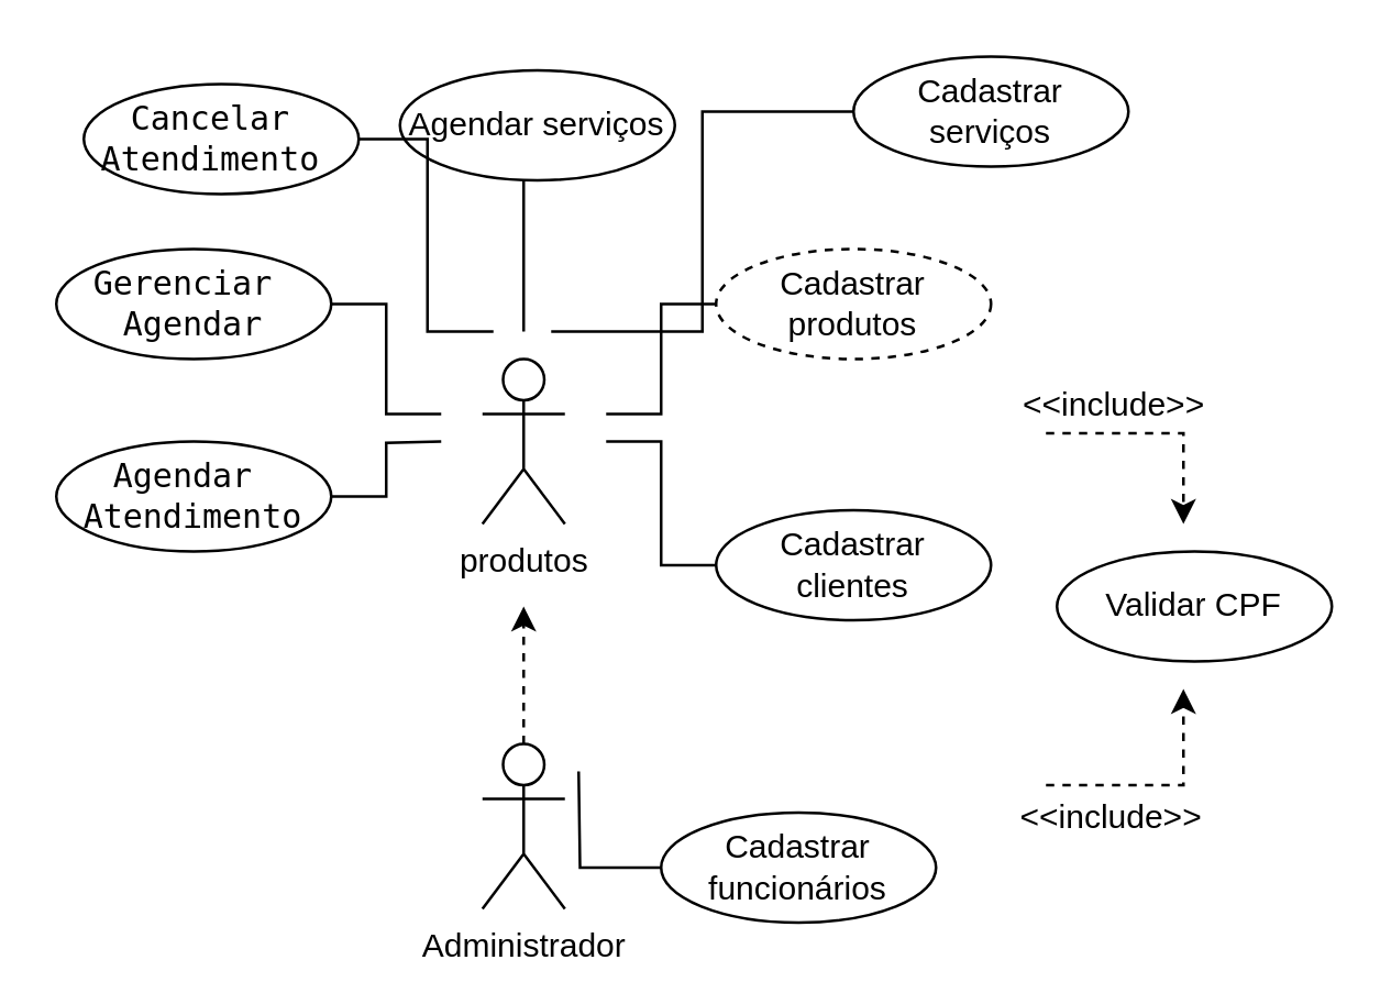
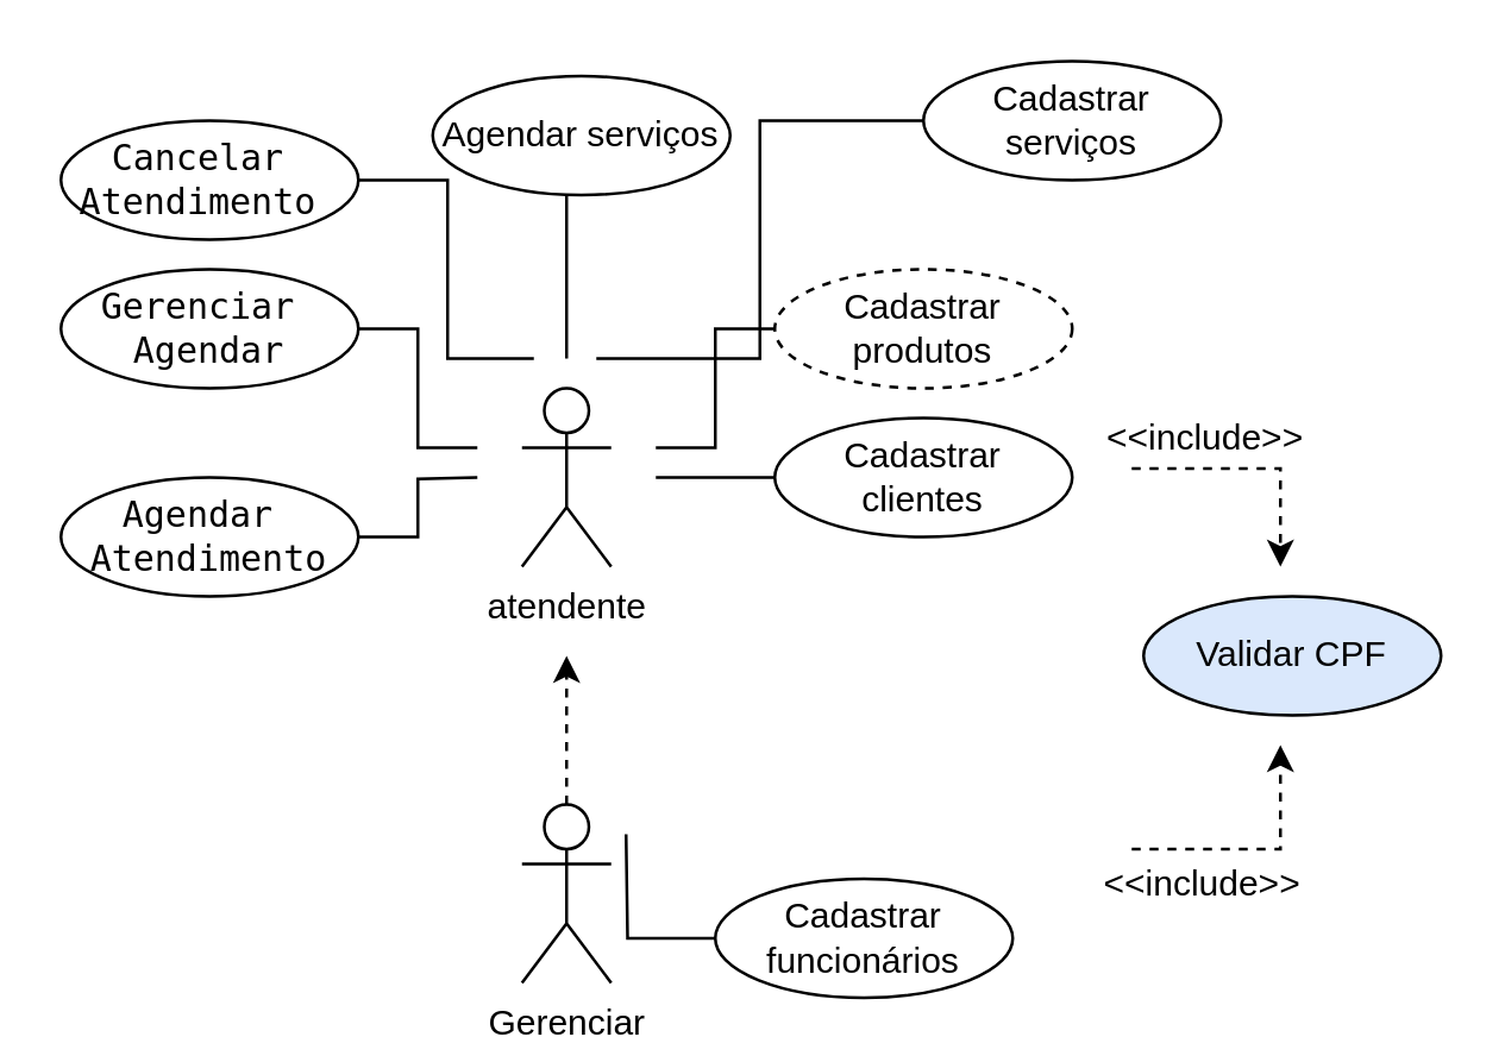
- <mxCell id="21" value="&lt;pre&gt;&lt;code class=&quot;!whitespace-pre hljs language-lua&quot;&gt;Cancelar &lt;br&gt;Atendimento &lt;/code&gt;&lt;/pre&gt;" style="ellipse;whiteSpace=wrap;html=1;align=center;" vertex="1" parent="1"><mxGeometry x="30" y="30" width="100" height="40" as="geometry" /></mxCell>
+ <mxCell id="21" value="&lt;pre&gt;&lt;code class=&quot;!whitespace-pre hljs language-lua&quot;&gt;Cancelar &lt;br&gt;Atendimento &lt;/code&gt;&lt;/pre&gt;" style="ellipse;whiteSpace=wrap;html=1;align=center;" vertex="1" parent="1"><mxGeometry x="20" y="40" width="100" height="40" as="geometry" /></mxCell>
- <mxCell id="13" value="produtos" style="shape=umlActor;verticalLabelPosition=bottom;verticalAlign=top;html=1;" vertex="1" parent="1"><mxGeometry x="175" y="130" width="30" height="60" as="geometry" /></mxCell>
+ <mxCell id="13" value="atendente" style="shape=umlActor;verticalLabelPosition=bottom;verticalAlign=top;html=1;" vertex="1" parent="1"><mxGeometry x="175" y="130" width="30" height="60" as="geometry" /></mxCell>
- <mxCell id="8" value="&lt;div&gt;Cadastrar &lt;br&gt;&lt;/div&gt;&lt;div&gt;clientes&lt;/div&gt;" style="ellipse;whiteSpace=wrap;html=1;align=center;" vertex="1" parent="1"><mxGeometry x="260" y="185" width="100" height="40" as="geometry" /></mxCell>
+ <mxCell id="8" value="&lt;div&gt;Cadastrar &lt;br&gt;&lt;/div&gt;&lt;div&gt;clientes&lt;/div&gt;" style="ellipse;whiteSpace=wrap;html=1;align=center;" vertex="1" parent="1"><mxGeometry x="260" y="140" width="100" height="40" as="geometry" /></mxCell>
- <mxCell id="9" value="Validar CPF" style="ellipse;whiteSpace=wrap;html=1;align=center;" vertex="1" parent="1"><mxGeometry x="384" y="200" width="100" height="40" as="geometry" /></mxCell>
+ <mxCell id="9" value="Validar CPF" style="ellipse;whiteSpace=wrap;html=1;align=center;fillColor=#dae8fc;" vertex="1" parent="1"><mxGeometry x="384" y="200" width="100" height="40" as="geometry" /></mxCell>
- <mxCell id="3" value="Administrador" style="shape=umlActor;verticalLabelPosition=bottom;verticalAlign=top;html=1;" vertex="1" parent="1"><mxGeometry x="175" y="270" width="30" height="60" as="geometry" /></mxCell>
+ <mxCell id="3" value="Gerenciar" style="shape=umlActor;verticalLabelPosition=bottom;verticalAlign=top;html=1;" vertex="1" parent="1"><mxGeometry x="175" y="270" width="30" height="60" as="geometry" /></mxCell>
